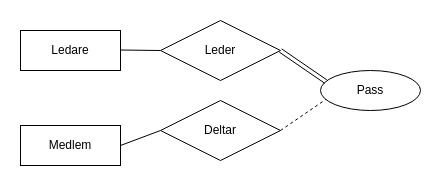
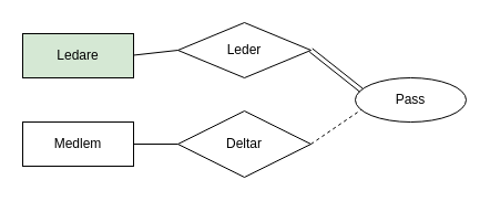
- <mxCell id="2" value="Ledare" style="whiteSpace=wrap;html=1;align=center;" vertex="1" parent="1"><mxGeometry x="20" y="30" width="100" height="40" as="geometry" /></mxCell>
+ <mxCell id="2" value="Ledare" style="whiteSpace=wrap;html=1;align=center;fillColor=#d5e8d4;" vertex="1" parent="1"><mxGeometry x="20" y="30" width="100" height="40" as="geometry" /></mxCell>
- <mxCell id="6" value="Leder" style="shape=rhombus;perimeter=rhombusPerimeter;whiteSpace=wrap;html=1;align=center;" vertex="1" parent="1"><mxGeometry x="160" y="20" width="120" height="60" as="geometry" /></mxCell>
+ <mxCell id="6" value="Leder" style="shape=rhombus;perimeter=rhombusPerimeter;whiteSpace=wrap;html=1;align=center;" vertex="1" parent="1"><mxGeometry x="160" y="20" width="120" height="50" as="geometry" /></mxCell>
- <mxCell id="3" value="Medlem" style="whiteSpace=wrap;html=1;align=center;" vertex="1" parent="1"><mxGeometry x="20" y="125" width="100" height="40" as="geometry" /></mxCell>
+ <mxCell id="3" value="Medlem" style="whiteSpace=wrap;html=1;align=center;" vertex="1" parent="1"><mxGeometry x="20" y="110" width="100" height="40" as="geometry" /></mxCell>
